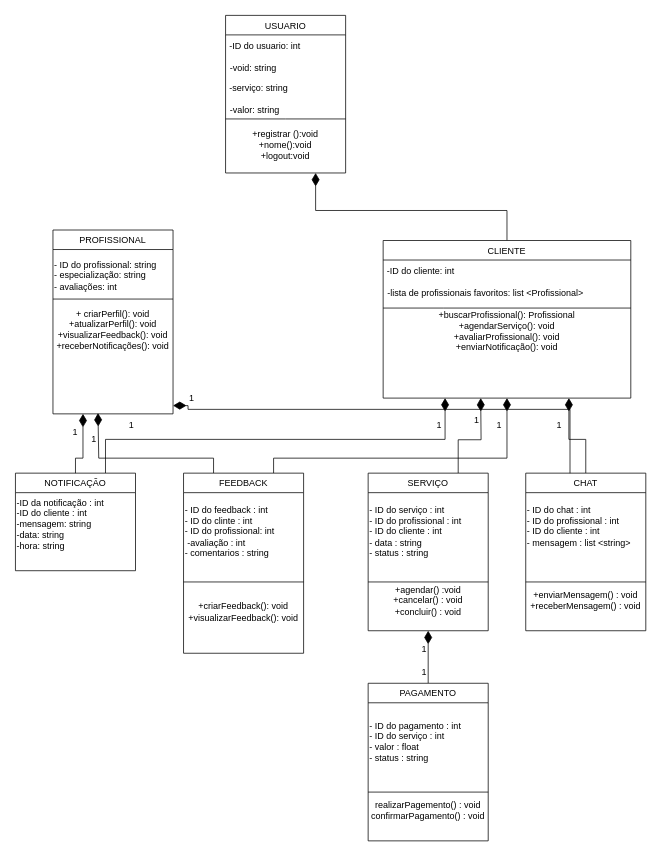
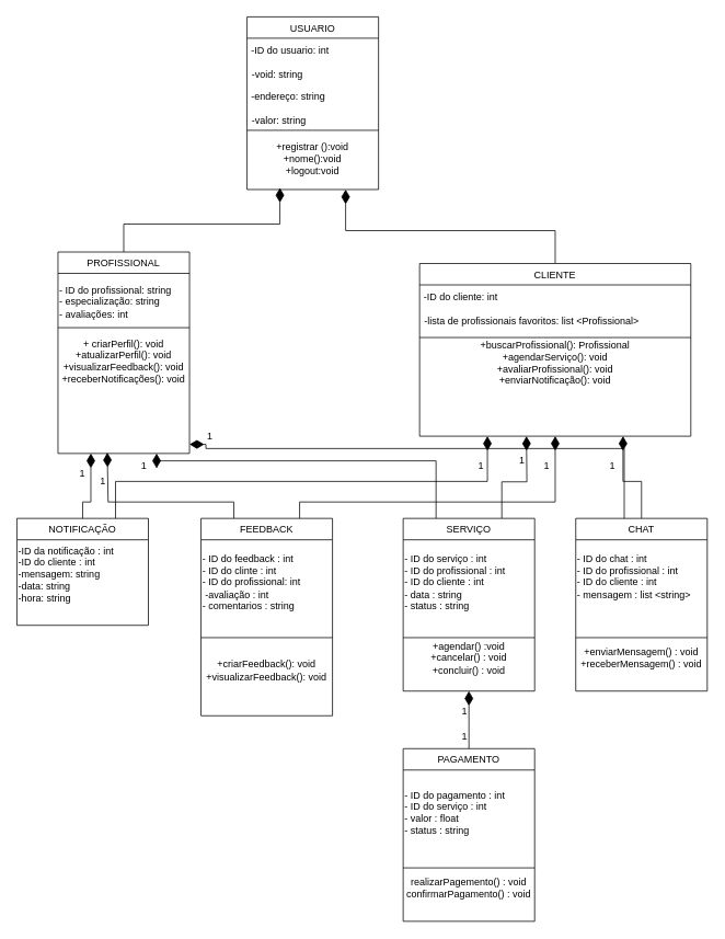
- <mxCell id="10" value="&amp;nbsp;-serviço: string" style="text;strokeColor=none;align=left;fillColor=none;html=1;verticalAlign=middle;whiteSpace=wrap;rounded=0;" vertex="1" parent="7"><mxGeometry y="82" width="160" height="30" as="geometry" /></mxCell>
+ <mxCell id="10" value="&amp;nbsp;-endereço: string" style="text;strokeColor=none;align=left;fillColor=none;html=1;verticalAlign=middle;whiteSpace=wrap;rounded=0;" vertex="1" parent="7"><mxGeometry y="82" width="160" height="30" as="geometry" /></mxCell>
+ <mxCell id="2" style="edgeStyle=orthogonalEdgeStyle;rounded=0;orthogonalLoop=1;jettySize=auto;html=1;exitX=0.5;exitY=0;exitDx=0;exitDy=0;entryX=0.25;entryY=1;entryDx=0;entryDy=0;endArrow=diamondThin;endFill=1;endSize=15;" edge="1" parent="1" source="3" target="13"><mxGeometry relative="1" as="geometry" /></mxCell>
+ <mxCell id="33" style="edgeStyle=orthogonalEdgeStyle;rounded=0;orthogonalLoop=1;jettySize=auto;html=1;exitX=0.25;exitY=0;exitDx=0;exitDy=0;entryX=0.75;entryY=1;entryDx=0;entryDy=0;endArrow=diamondThin;endFill=1;endSize=15;" edge="1" parent="1" source="34" target="3"><mxGeometry relative="1" as="geometry"><Array as="points"><mxPoint x="530" y="560" /><mxPoint x="190" y="560" /></Array></mxGeometry></mxCell>
